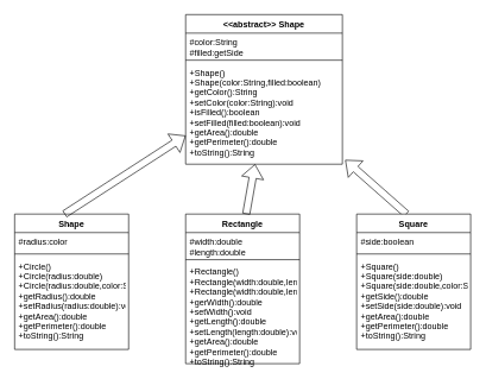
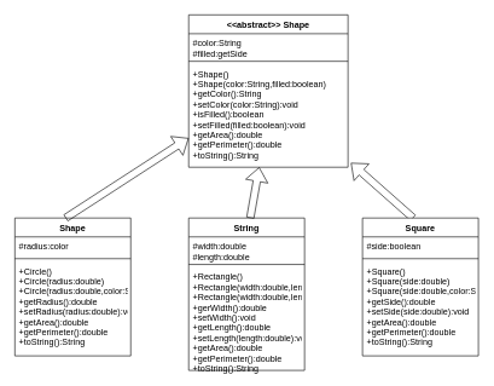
- <mxCell id="10" value="Rectangle" style="swimlane;fontStyle=1;align=center;verticalAlign=top;childLayout=stackLayout;horizontal=1;startSize=26;horizontalStack=0;resizeParent=1;resizeParentMax=0;resizeLast=0;collapsible=1;marginBottom=0;" vertex="1" parent="1"><mxGeometry x="260" y="300" width="160" height="210" as="geometry" /></mxCell>
+ <mxCell id="10" value="String" style="swimlane;fontStyle=1;align=center;verticalAlign=top;childLayout=stackLayout;horizontal=1;startSize=26;horizontalStack=0;resizeParent=1;resizeParentMax=0;resizeLast=0;collapsible=1;marginBottom=0;" vertex="1" parent="1"><mxGeometry x="260" y="300" width="160" height="210" as="geometry" /></mxCell>
